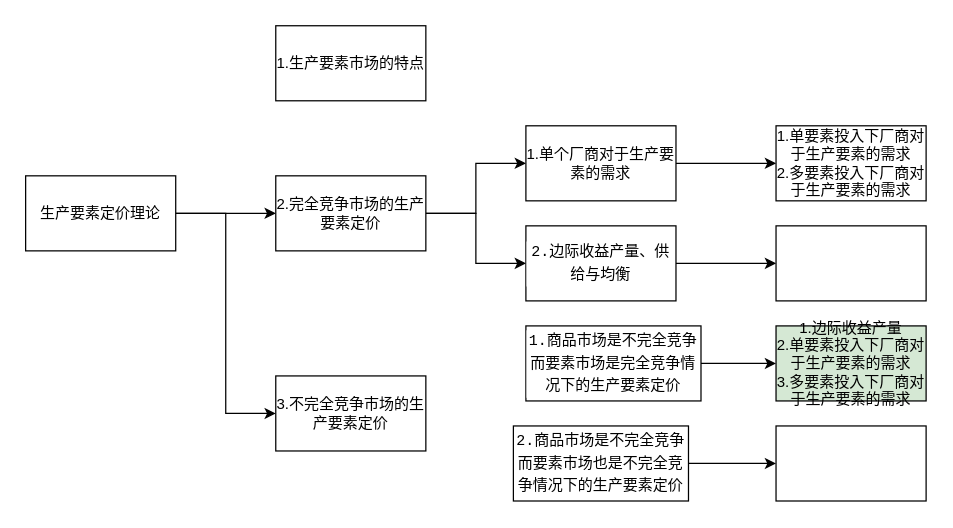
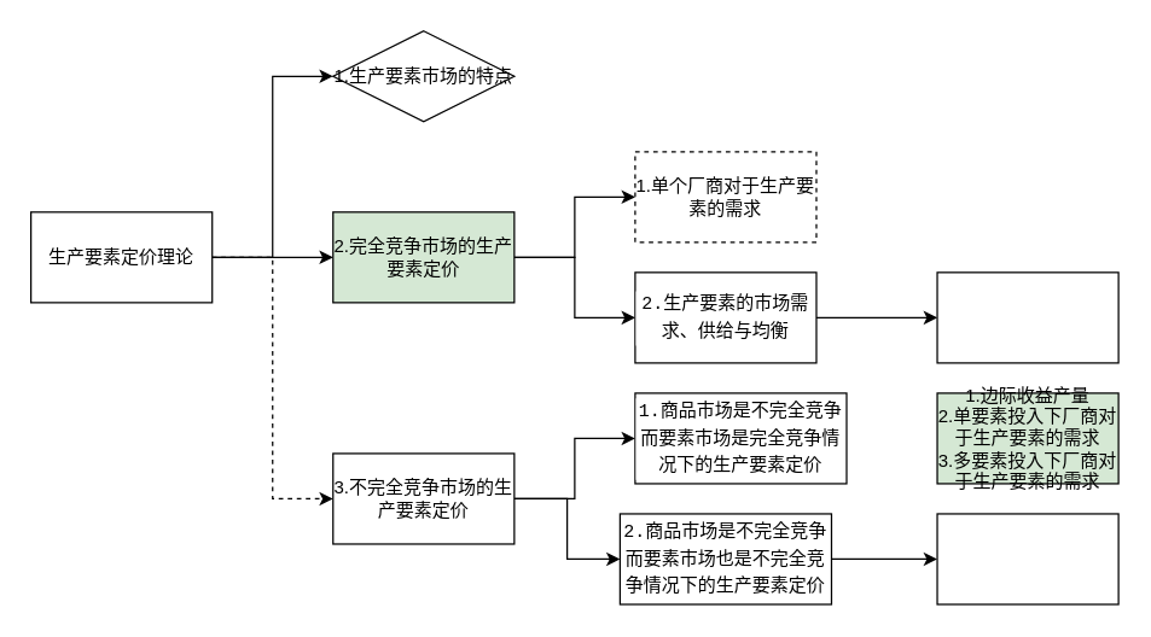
- <mxCell id="6" value="1.生产要素市场的特点" style="rounded=0;whiteSpace=wrap;html=1;" parent="1" vertex="1"><mxGeometry x="220" y="20" width="120" height="60" as="geometry" /></mxCell>
+ <mxCell id="6" value="1.生产要素市场的特点" style="rhombus;whiteSpace=wrap;html=1;" parent="1" vertex="1"><mxGeometry x="220" y="20" width="120" height="60" as="geometry" /></mxCell>
+ <mxCell id="2" value="" style="edgeStyle=orthogonalEdgeStyle;rounded=0;orthogonalLoop=1;jettySize=auto;html=1;entryX=0;entryY=0.5;entryDx=0;entryDy=0;" parent="1" source="5" target="6" edge="1"><mxGeometry relative="1" as="geometry" /></mxCell>
- <mxCell id="16" value="1.单个厂商对于生产要素的需求" style="rounded=0;whiteSpace=wrap;html=1;" parent="1" vertex="1"><mxGeometry x="420" y="100" width="120" height="60" as="geometry" /></mxCell>
+ <mxCell id="16" value="1.单个厂商对于生产要素的需求" style="rounded=0;whiteSpace=wrap;html=1;dashed=1;" parent="1" vertex="1"><mxGeometry x="420" y="100" width="120" height="60" as="geometry" /></mxCell>
- <mxCell id="15" value="" style="edgeStyle=orthogonalEdgeStyle;rounded=0;orthogonalLoop=1;jettySize=auto;html=1;" parent="1" source="16" target="21" edge="1"><mxGeometry relative="1" as="geometry" /></mxCell>
- <mxCell id="21" value="&lt;div&gt;1.单要素投入下厂商对于生产要素的需求&lt;/div&gt;&lt;div&gt;2.多要素投入下厂商对于生产要素的需求&lt;/div&gt;" style="rounded=0;whiteSpace=wrap;html=1;" parent="1" vertex="1"><mxGeometry x="620" y="100" width="120" height="60" as="geometry" /></mxCell>
- <mxCell id="12" value="2.完全竞争市场的生产要素定价" style="rounded=0;whiteSpace=wrap;html=1;" parent="1" vertex="1"><mxGeometry x="220" y="140" width="120" height="60" as="geometry" /></mxCell>
+ <mxCell id="12" value="2.完全竞争市场的生产要素定价" style="rounded=0;whiteSpace=wrap;html=1;fillColor=#d5e8d4;" parent="1" vertex="1"><mxGeometry x="220" y="140" width="120" height="60" as="geometry" /></mxCell>
- <mxCell id="18" value="&lt;div style=&quot;background-color: rgb(255, 255, 255); font-family: Menlo, Monaco, &amp;quot;Courier New&amp;quot;, monospace; line-height: 18px;&quot;&gt;2.边际收益产量、供给与均衡&lt;/div&gt;" style="rounded=0;whiteSpace=wrap;html=1;" parent="1" vertex="1"><mxGeometry x="420" y="180" width="120" height="60" as="geometry" /></mxCell>
+ <mxCell id="18" value="&lt;div style=&quot;background-color: rgb(255, 255, 255); font-family: Menlo, Monaco, &amp;quot;Courier New&amp;quot;, monospace; line-height: 18px;&quot;&gt;2.生产要素的市场需求、供给与均衡&lt;/div&gt;" style="rounded=0;whiteSpace=wrap;html=1;" parent="1" vertex="1"><mxGeometry x="420" y="180" width="120" height="60" as="geometry" /></mxCell>
- <mxCell id="4" style="edgeStyle=orthogonalEdgeStyle;rounded=0;orthogonalLoop=1;jettySize=auto;html=1;entryX=0;entryY=0.5;entryDx=0;entryDy=0;" parent="1" source="5" target="9" edge="1"><mxGeometry relative="1" as="geometry" /></mxCell>
+ <mxCell id="4" style="edgeStyle=orthogonalEdgeStyle;rounded=0;orthogonalLoop=1;jettySize=auto;html=1;entryX=0;entryY=0.5;entryDx=0;entryDy=0;dashed=1;" parent="1" source="5" target="9" edge="1"><mxGeometry relative="1" as="geometry" /></mxCell>
- <mxCell id="13" value="" style="edgeStyle=orthogonalEdgeStyle;rounded=0;orthogonalLoop=1;jettySize=auto;html=1;" parent="1" source="14" target="23" edge="1"><mxGeometry relative="1" as="geometry" /></mxCell>
+ <mxCell id="7" value="" style="edgeStyle=orthogonalEdgeStyle;rounded=0;orthogonalLoop=1;jettySize=auto;html=1;" parent="1" source="9" target="14" edge="1"><mxGeometry relative="1" as="geometry" /></mxCell>
+ <mxCell id="8" style="edgeStyle=orthogonalEdgeStyle;rounded=0;orthogonalLoop=1;jettySize=auto;html=1;entryX=0;entryY=0.5;entryDx=0;entryDy=0;" parent="1" source="9" target="20" edge="1"><mxGeometry relative="1" as="geometry" /></mxCell>
